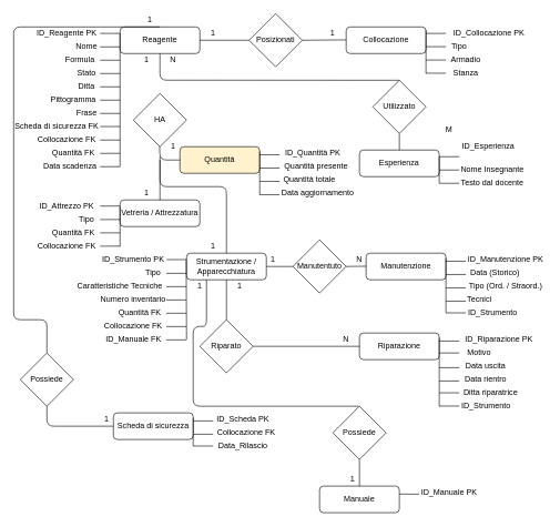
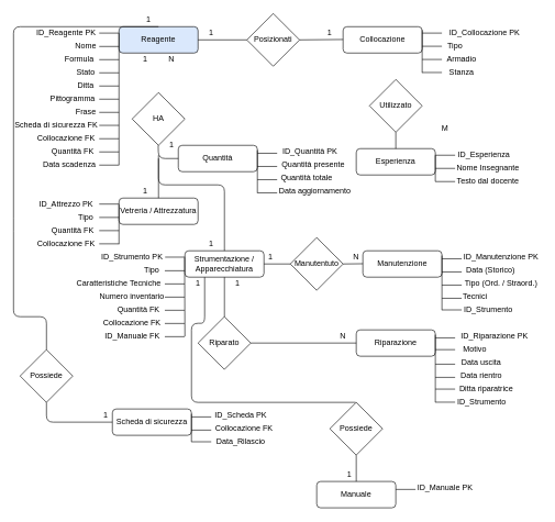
- <mxCell id="2" value="Reagente" style="rounded=1;whiteSpace=wrap;html=1;fontSize=12;glass=0;strokeWidth=1;shadow=0;" parent="1" vertex="1"><mxGeometry x="180" y="40" width="120" height="40" as="geometry" /></mxCell>
+ <mxCell id="2" value="Reagente" style="rounded=1;whiteSpace=wrap;html=1;fontSize=12;glass=0;strokeWidth=1;shadow=0;fillColor=#dae8fc;" parent="1" vertex="1"><mxGeometry x="180" y="40" width="120" height="40" as="geometry" /></mxCell>
- <mxCell id="48" value="" style="endArrow=none;html=1;entryX=0.5;entryY=1;entryDx=0;entryDy=0;exitX=0.5;exitY=0;exitDx=0;exitDy=0;" parent="1" source="47" target="2" edge="1"><mxGeometry width="50" height="50" relative="1" as="geometry"><mxPoint x="280" y="150" as="sourcePoint" /><mxPoint x="330" y="100" as="targetPoint" /><Array as="points"><mxPoint x="280" y="120" /><mxPoint x="240" y="120" /><mxPoint x="240" y="100" /></Array></mxGeometry></mxCell>
- <mxCell id="41" value="ID_Esperienza" style="text;html=1;strokeColor=none;fillColor=none;align=center;verticalAlign=middle;whiteSpace=wrap;rounded=0;" parent="1" vertex="1"><mxGeometry x="714" y="210" width="40" height="20" as="geometry" /></mxCell>
+ <mxCell id="41" value="ID_Esperienza" style="text;html=1;strokeColor=none;fillColor=none;align=center;verticalAlign=middle;whiteSpace=wrap;rounded=0;" parent="1" vertex="1"><mxGeometry x="714" y="225" width="40" height="20" as="geometry" /></mxCell>
- <mxCell id="51" value="Quantità" style="rounded=1;whiteSpace=wrap;html=1;fontSize=12;glass=0;strokeWidth=1;shadow=0;fillColor=#fff2cc;" parent="1" vertex="1"><mxGeometry x="270" y="220" width="120" height="40" as="geometry" /></mxCell>
+ <mxCell id="51" value="Quantità" style="rounded=1;whiteSpace=wrap;html=1;fontSize=12;glass=0;strokeWidth=1;shadow=0;" parent="1" vertex="1"><mxGeometry x="270" y="220" width="120" height="40" as="geometry" /></mxCell>
